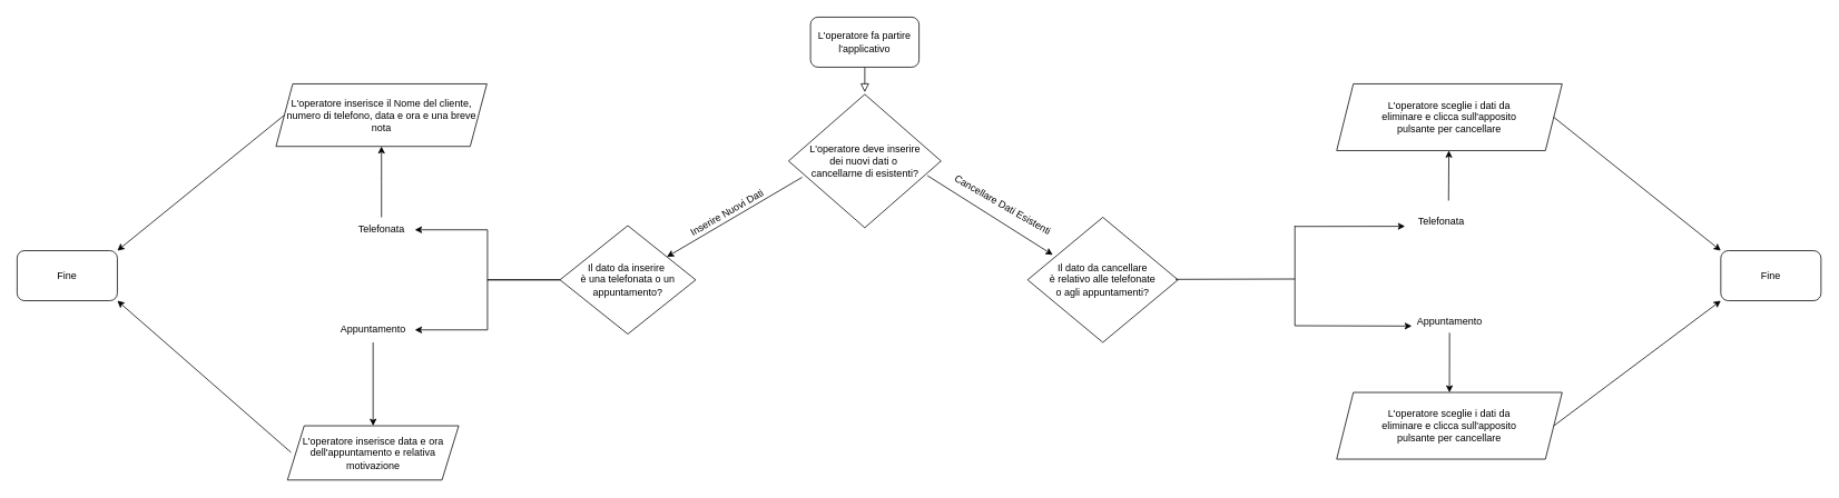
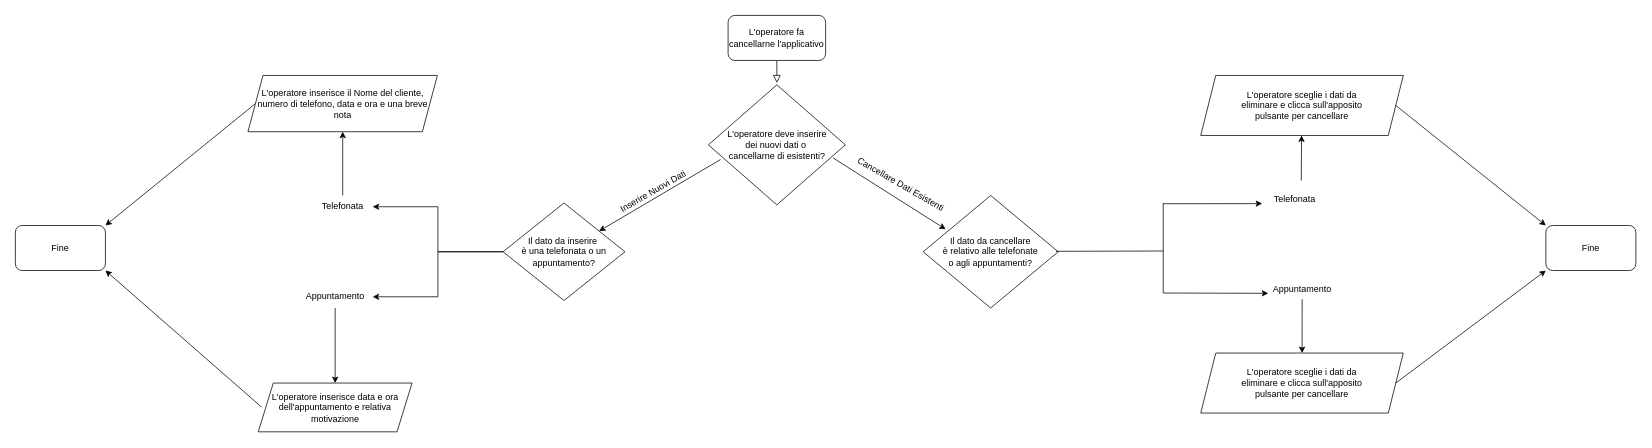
- <mxCell id="3" value="L'operatore fa partire l'applicativo" style="rounded=1;whiteSpace=wrap;html=1;fontSize=12;glass=0;strokeWidth=1;shadow=0;" parent="1" vertex="1"><mxGeometry x="970" y="20" width="130" height="60" as="geometry" /></mxCell>
+ <mxCell id="3" value="L'operatore fa cancellarne l'applicativo" style="rounded=1;whiteSpace=wrap;html=1;fontSize=12;glass=0;strokeWidth=1;shadow=0;" parent="1" vertex="1"><mxGeometry x="970" y="20" width="130" height="60" as="geometry" /></mxCell>
